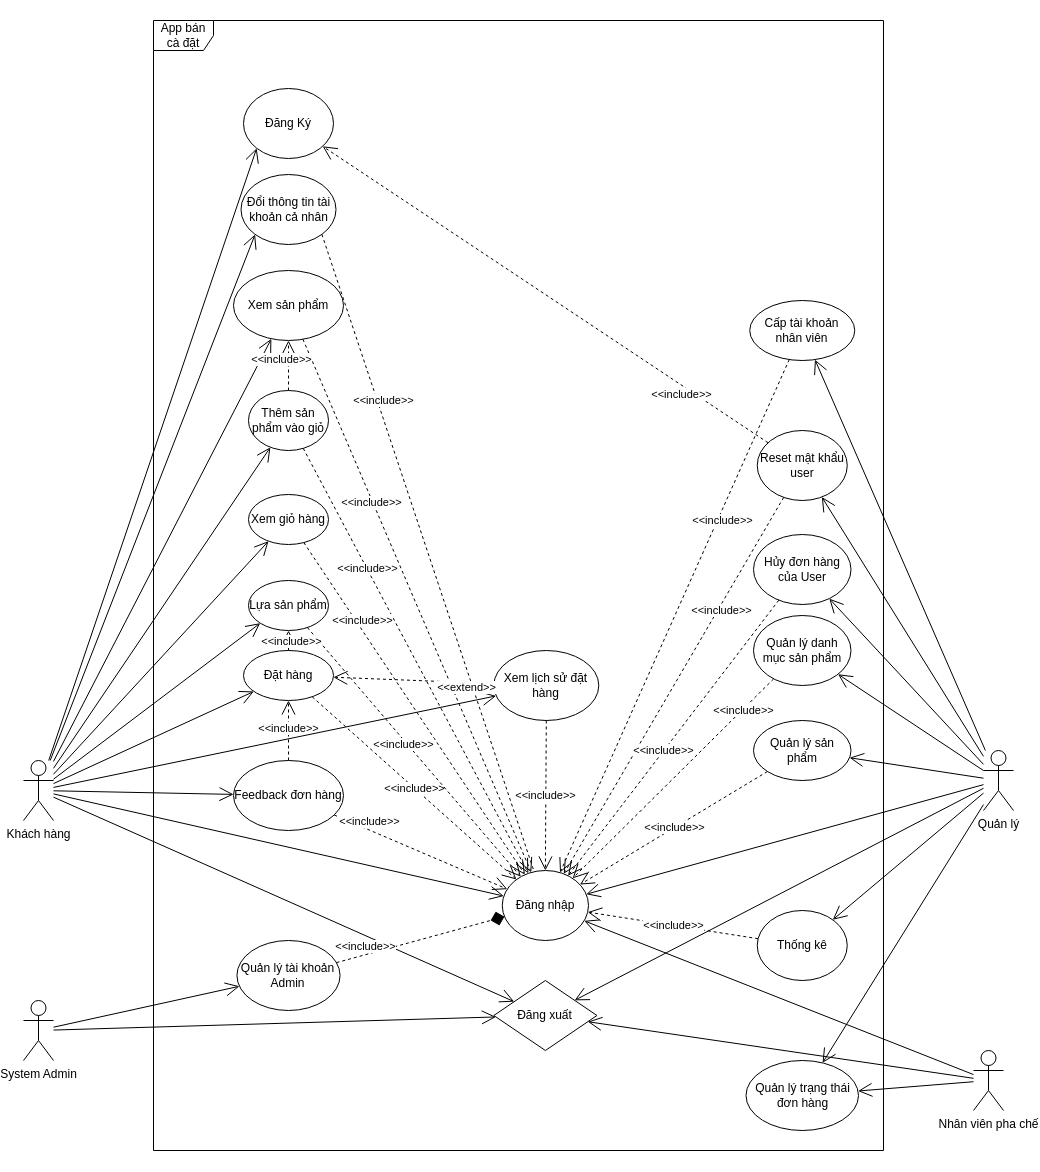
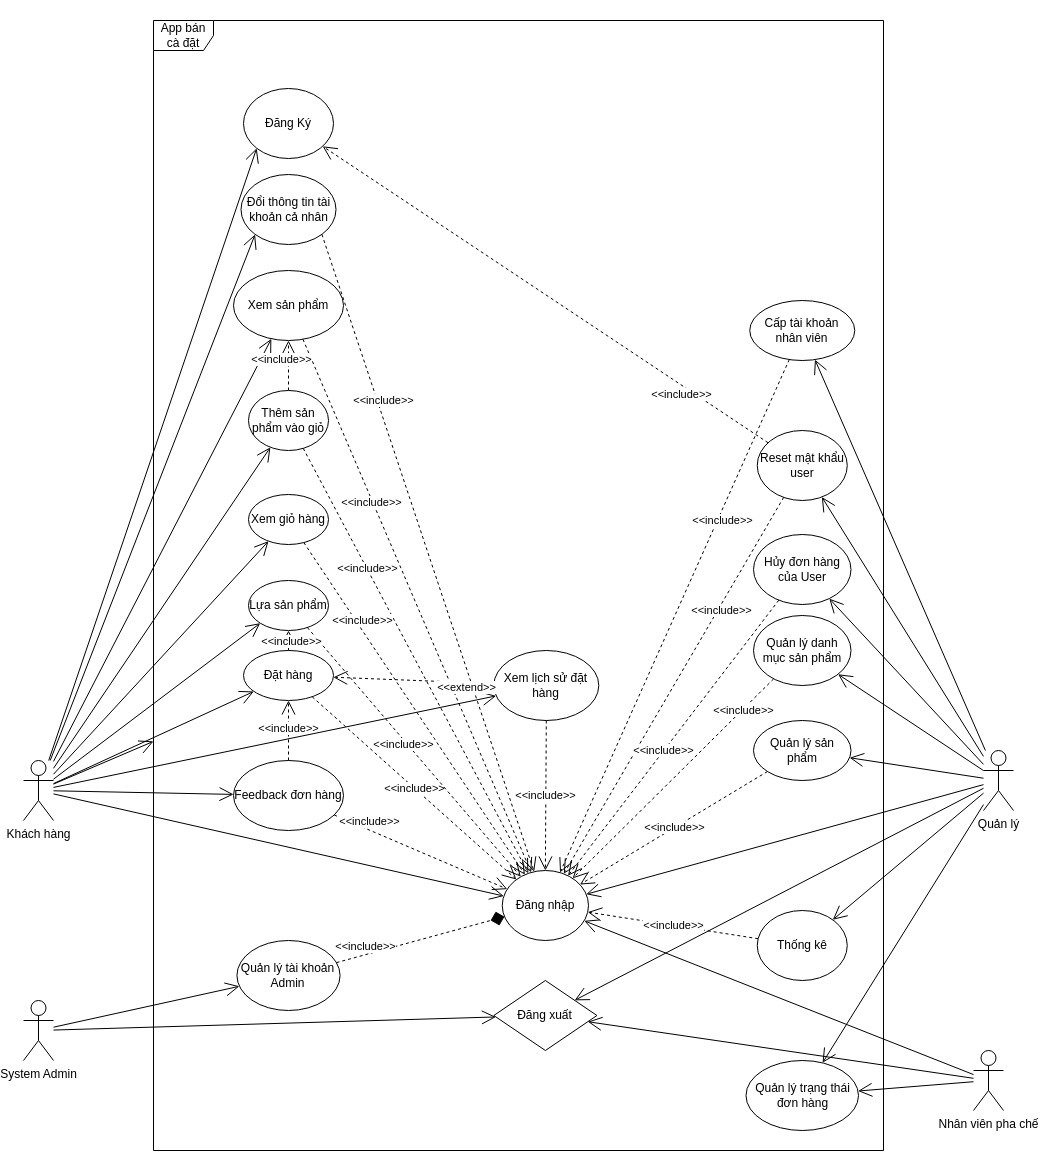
- <mxCell id="18" value="&amp;lt;&amp;lt;include&amp;gt;&amp;gt;" style="endArrow=none;endSize=12;dashed=1;html=1;rounded=0;exitX=1;exitY=1;exitDx=0;exitDy=0;" parent="1" source="12" target="5" edge="1"><mxGeometry x="-0.473" y="6" width="160" relative="1" as="geometry"><mxPoint x="297" y="243" as="sourcePoint" /><mxPoint x="539" y="980" as="targetPoint" /><mxPoint as="offset" /></mxGeometry></mxCell>
+ <mxCell id="18" value="&amp;lt;&amp;lt;include&amp;gt;&amp;gt;" style="endArrow=open;endSize=12;dashed=1;html=1;rounded=0;exitX=1;exitY=1;exitDx=0;exitDy=0;" parent="1" source="12" target="5" edge="1"><mxGeometry x="-0.473" y="6" width="160" relative="1" as="geometry"><mxPoint x="297" y="243" as="sourcePoint" /><mxPoint x="539" y="980" as="targetPoint" /><mxPoint as="offset" /></mxGeometry></mxCell>
- <mxCell id="17" value="" style="endArrow=open;endFill=1;endSize=12;html=1;rounded=0;" parent="1" source="6" target="14" edge="1"><mxGeometry width="160" relative="1" as="geometry"><mxPoint x="90" y="1090" as="sourcePoint" /><mxPoint x="609" y="985" as="targetPoint" /></mxGeometry></mxCell>
+ <mxCell id="17" value="" style="endArrow=open;endFill=1;endSize=12;html=1;rounded=0;" parent="1" source="6" target="2" edge="1"><mxGeometry width="160" relative="1" as="geometry"><mxPoint x="90" y="1090" as="sourcePoint" /><mxPoint x="609" y="985" as="targetPoint" /></mxGeometry></mxCell>
